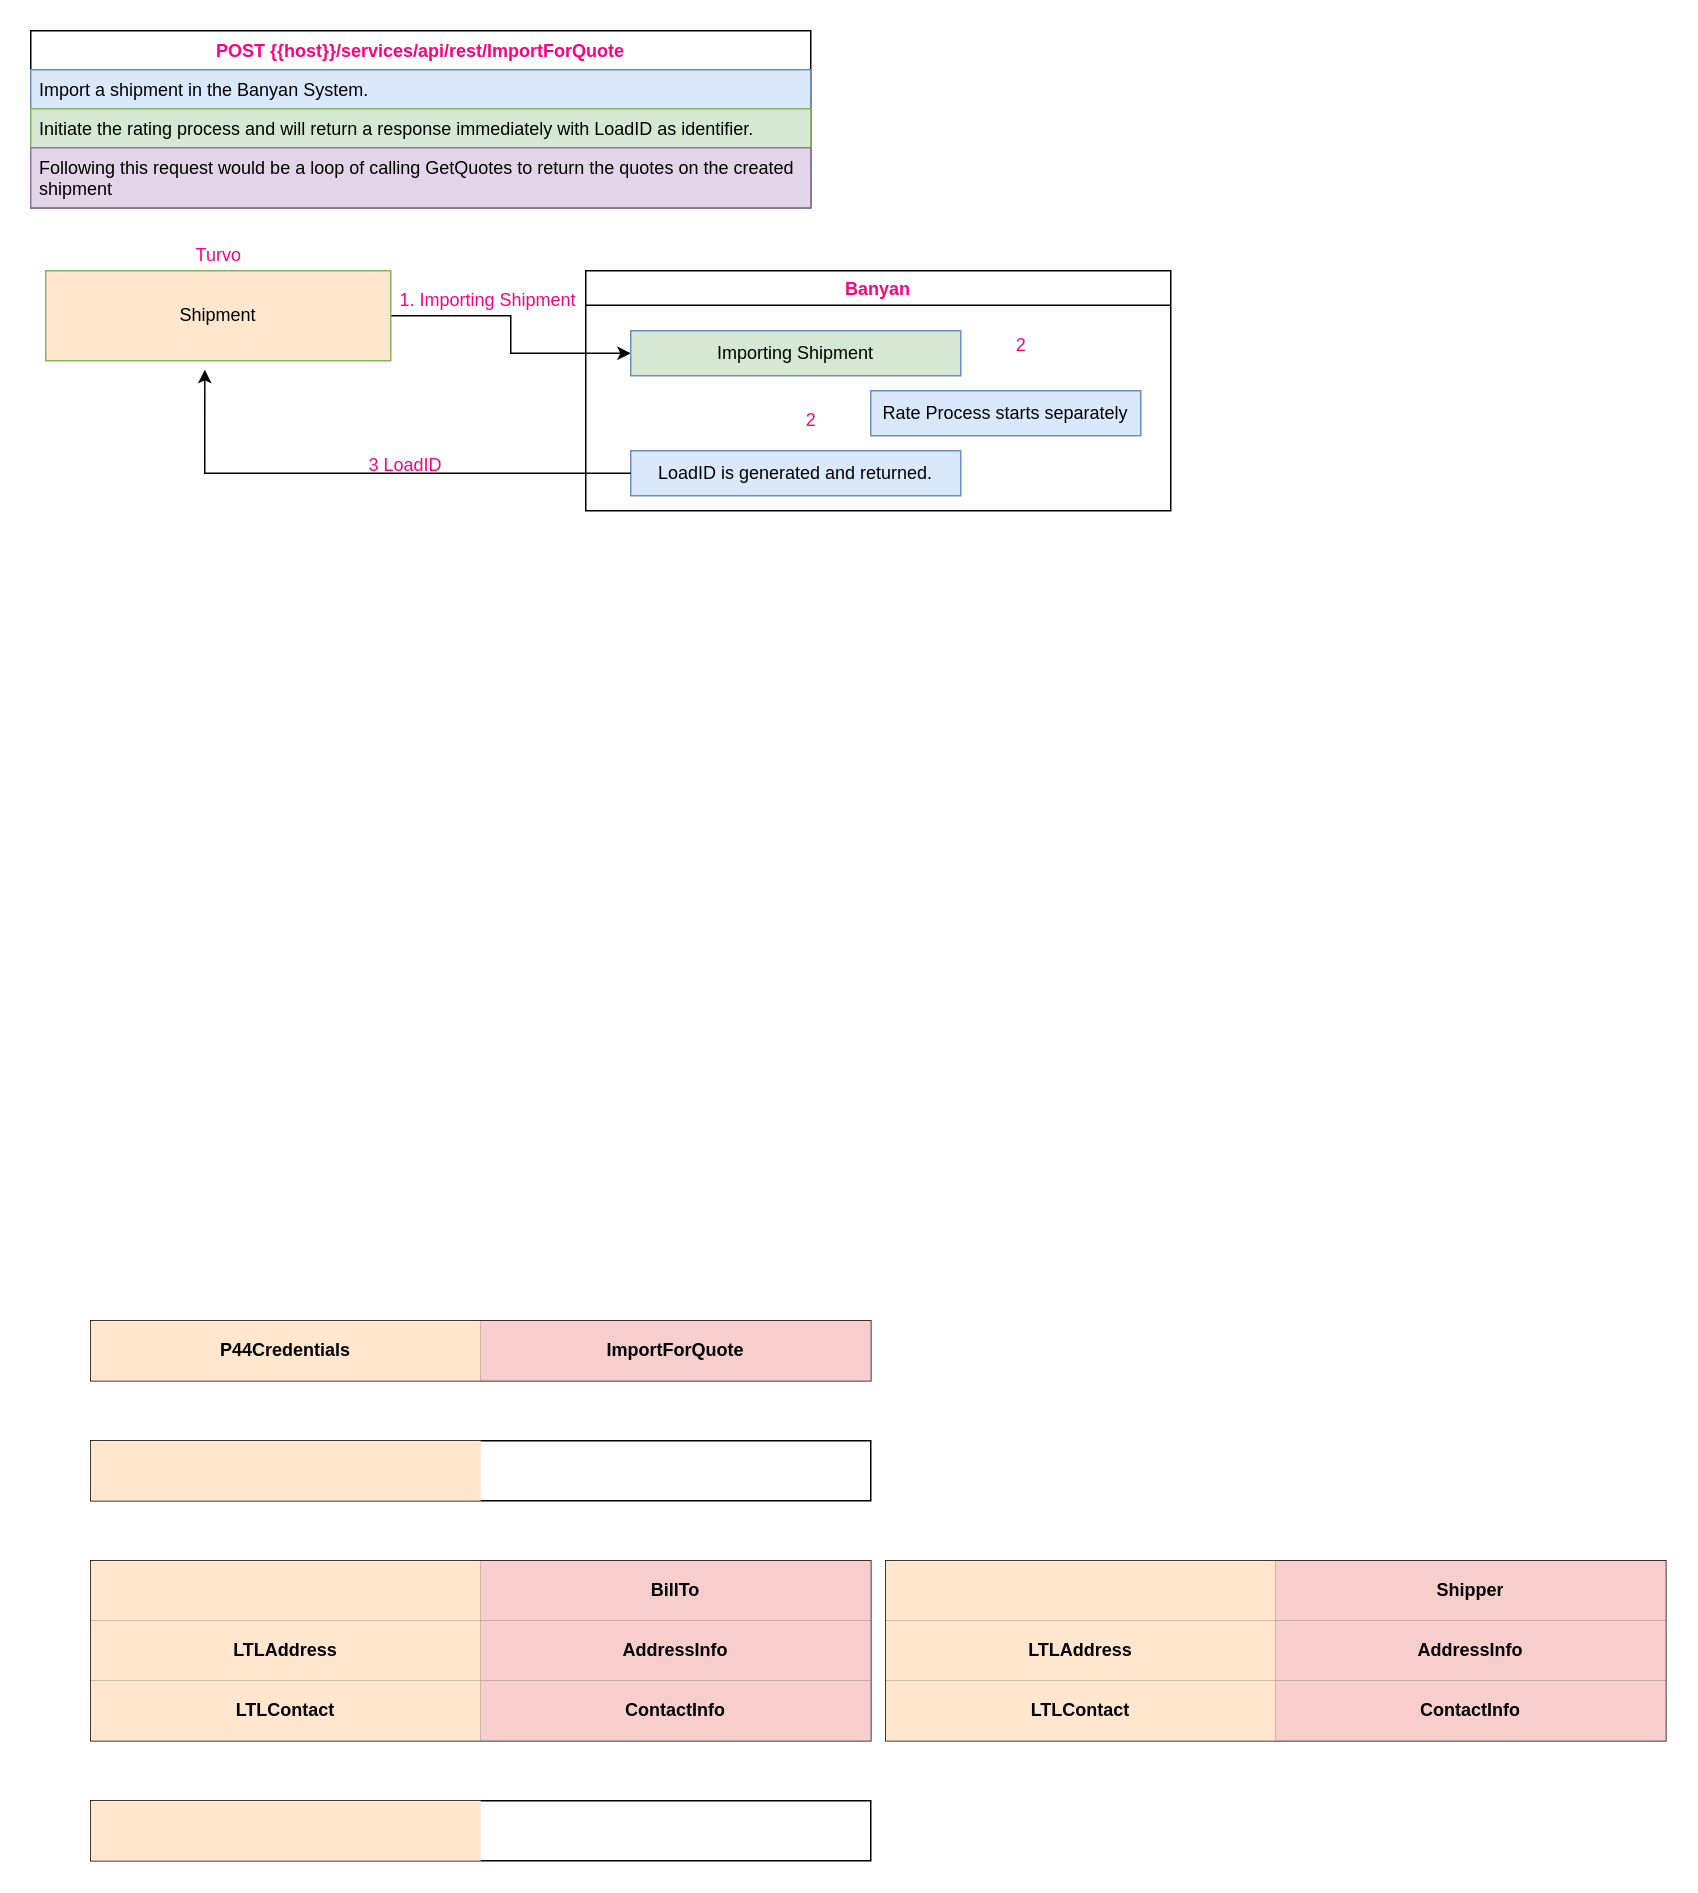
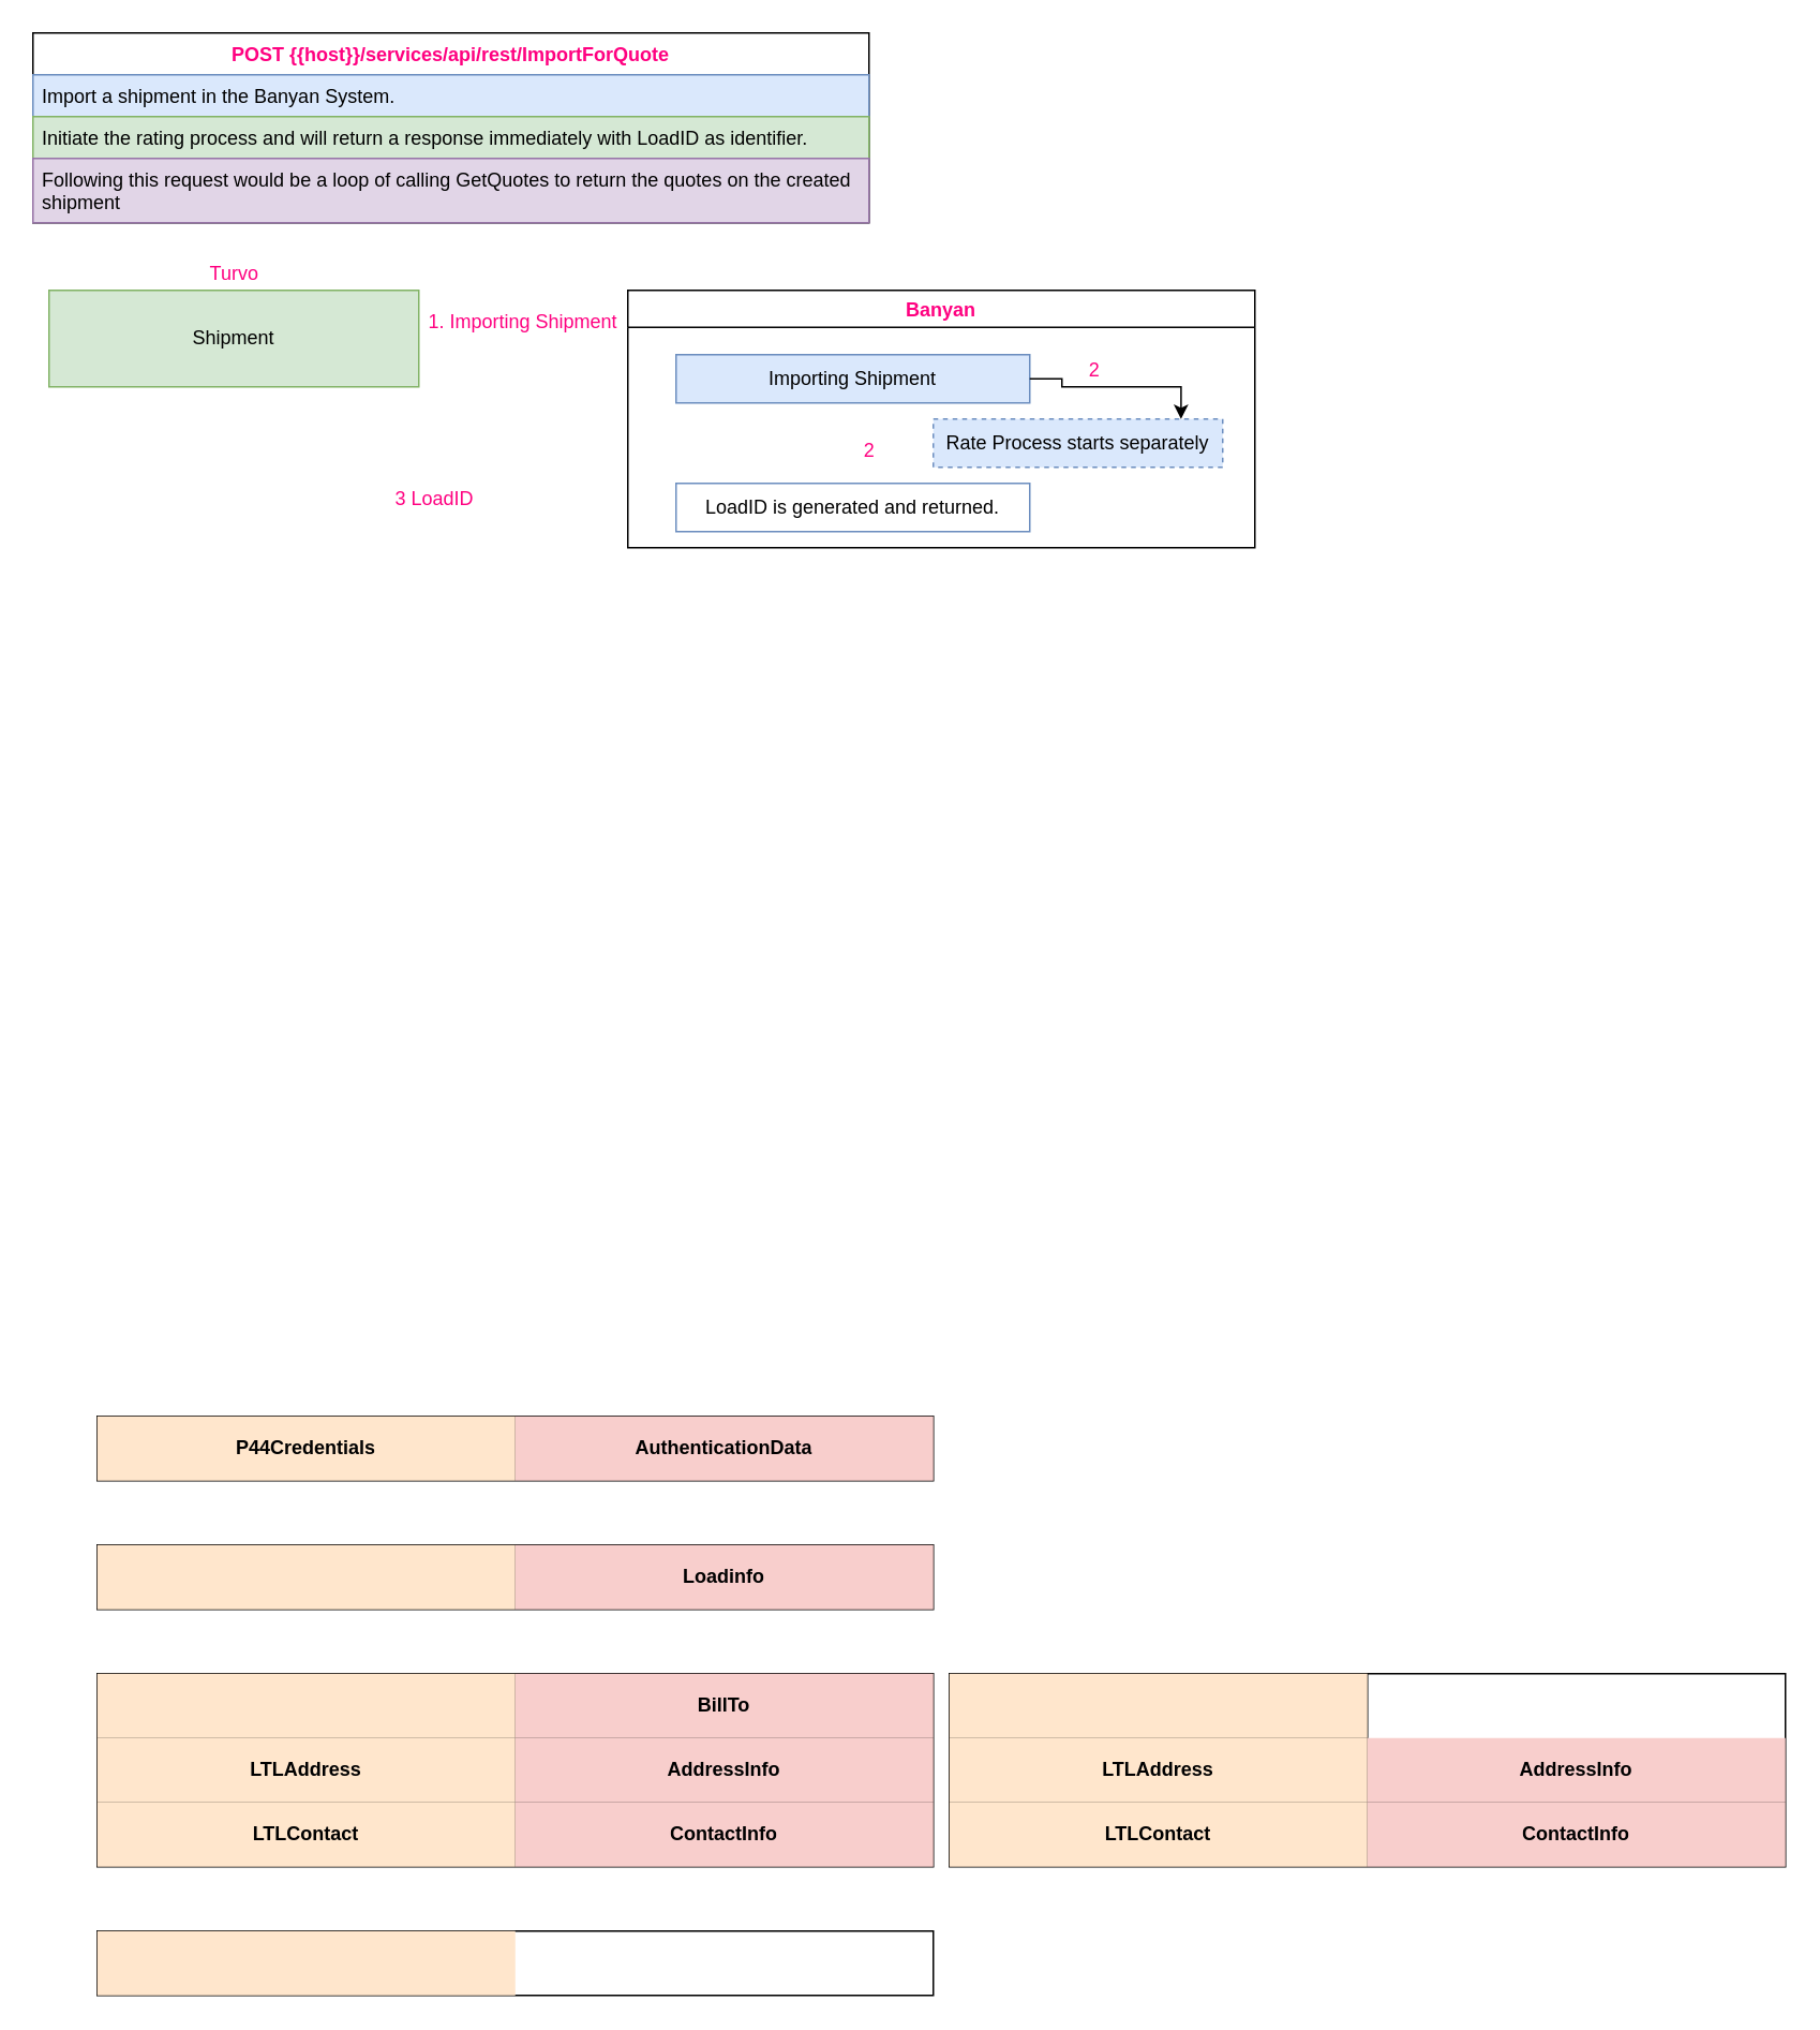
- <mxCell id="7" value="Shipment" style="rounded=0;whiteSpace=wrap;html=1;fillColor=#ffe6cc;strokeColor=#82b366;" parent="1" vertex="1"><mxGeometry x="30" y="180" width="230" height="60" as="geometry" /></mxCell>
+ <mxCell id="7" value="Shipment" style="rounded=0;whiteSpace=wrap;html=1;fillColor=#d5e8d4;strokeColor=#82b366;" parent="1" vertex="1"><mxGeometry x="30" y="180" width="230" height="60" as="geometry" /></mxCell>
- <mxCell id="6" style="edgeStyle=orthogonalEdgeStyle;rounded=0;orthogonalLoop=1;jettySize=auto;html=1;" parent="1" source="7" target="11" edge="1"><mxGeometry relative="1" as="geometry"><Array as="points"><mxPoint x="340" y="210" /><mxPoint x="340" y="235" /></Array></mxGeometry></mxCell>
- <mxCell id="11" value="Importing Shipment" style="rounded=0;whiteSpace=wrap;html=1;fillColor=#d5e8d4;strokeColor=#6c8ebf;" parent="10" vertex="1"><mxGeometry x="30" y="40" width="220" height="30" as="geometry" /></mxCell>
+ <mxCell id="11" value="Importing Shipment" style="rounded=0;whiteSpace=wrap;html=1;fillColor=#dae8fc;strokeColor=#6c8ebf;" parent="10" vertex="1"><mxGeometry x="30" y="40" width="220" height="30" as="geometry" /></mxCell>
+ <mxCell id="15" style="edgeStyle=orthogonalEdgeStyle;rounded=0;orthogonalLoop=1;jettySize=auto;html=1;entryX=0.856;entryY=0;entryDx=0;entryDy=0;entryPerimeter=0;" parent="1" source="11" target="14" edge="1"><mxGeometry relative="1" as="geometry"><Array as="points"><mxPoint x="660" y="235" /><mxPoint x="660" y="240" /><mxPoint x="734" y="240" /></Array></mxGeometry></mxCell>
- <mxCell id="14" value="Rate Process starts separately" style="rounded=0;whiteSpace=wrap;html=1;fillColor=#dae8fc;strokeColor=#6c8ebf;" parent="1" vertex="1"><mxGeometry x="580" y="260" width="180" height="30" as="geometry" /></mxCell>
+ <mxCell id="14" value="Rate Process starts separately" style="rounded=0;whiteSpace=wrap;html=1;fillColor=#dae8fc;strokeColor=#6c8ebf;dashed=1;" parent="1" vertex="1"><mxGeometry x="580" y="260" width="180" height="30" as="geometry" /></mxCell>
- <mxCell id="16" style="edgeStyle=orthogonalEdgeStyle;rounded=0;orthogonalLoop=1;jettySize=auto;html=1;entryX=0.461;entryY=1.1;entryDx=0;entryDy=0;entryPerimeter=0;" parent="1" source="12" target="7" edge="1"><mxGeometry relative="1" as="geometry" /></mxCell>
- <mxCell id="12" value="LoadID is generated and returned." style="rounded=0;whiteSpace=wrap;html=1;fillColor=#dae8fc;strokeColor=#6c8ebf;" parent="10" vertex="1"><mxGeometry x="30" y="120" width="220" height="30" as="geometry" /></mxCell>
+ <mxCell id="12" value="LoadID is generated and returned." style="rounded=0;whiteSpace=wrap;html=1;fillColor=#ffffff;strokeColor=#6c8ebf;" parent="10" vertex="1"><mxGeometry x="30" y="120" width="220" height="30" as="geometry" /></mxCell>
- <mxCell id="21" value="&lt;b&gt;ImportForQuote&lt;/b&gt;" style="shape=partialRectangle;html=1;whiteSpace=wrap;connectable=0;overflow=hidden;fillColor=#f8cecc;top=0;left=0;bottom=0;right=0;strokeColor=#b85450;" parent="19" vertex="1"><mxGeometry x="260" width="260" height="40" as="geometry" /></mxCell>
+ <mxCell id="21" value="&lt;b&gt;AuthenticationData&lt;/b&gt;" style="shape=partialRectangle;html=1;whiteSpace=wrap;connectable=0;overflow=hidden;fillColor=#f8cecc;top=0;left=0;bottom=0;right=0;strokeColor=#b85450;" parent="19" vertex="1"><mxGeometry x="260" width="260" height="40" as="geometry" /></mxCell>
+ <mxCell id="25" value="&lt;b&gt;Loadinfo&lt;/b&gt;" style="shape=partialRectangle;html=1;whiteSpace=wrap;connectable=0;overflow=hidden;fillColor=#f8cecc;top=0;left=0;bottom=0;right=0;strokeColor=#b85450;" parent="23" vertex="1"><mxGeometry x="260" width="260" height="40" as="geometry" /></mxCell>
- <mxCell id="42" value="&lt;b&gt;Shipper&lt;/b&gt;" style="shape=partialRectangle;html=1;whiteSpace=wrap;connectable=0;overflow=hidden;fillColor=#f8cecc;top=0;left=0;bottom=0;right=0;strokeColor=#b85450;" parent="40" vertex="1"><mxGeometry x="260" width="260" height="40" as="geometry" /></mxCell>
